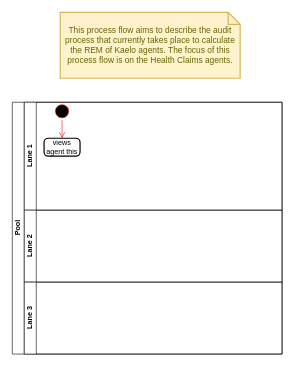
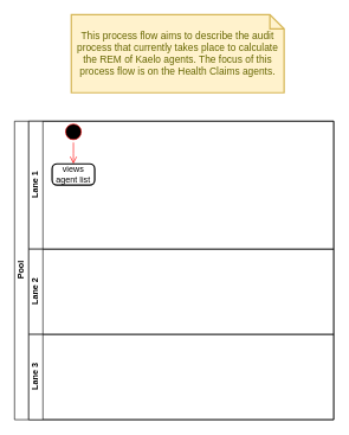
- <mxCell id="6" value="views agent this" style="rounded=1;whiteSpace=wrap;html=1;absoluteArcSize=1;arcSize=14;strokeWidth=2;" parent="3" vertex="1"><mxGeometry x="33" y="60" width="60" height="30" as="geometry" /></mxCell>
+ <mxCell id="6" value="views agent list" style="rounded=1;whiteSpace=wrap;html=1;absoluteArcSize=1;arcSize=14;strokeWidth=2;" parent="3" vertex="1"><mxGeometry x="33" y="60" width="60" height="30" as="geometry" /></mxCell>
